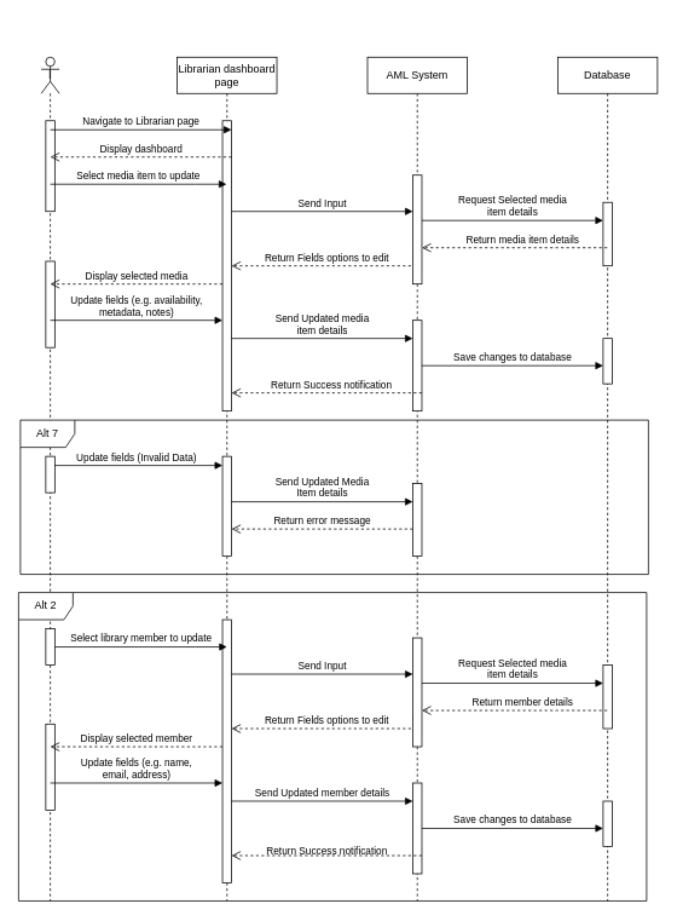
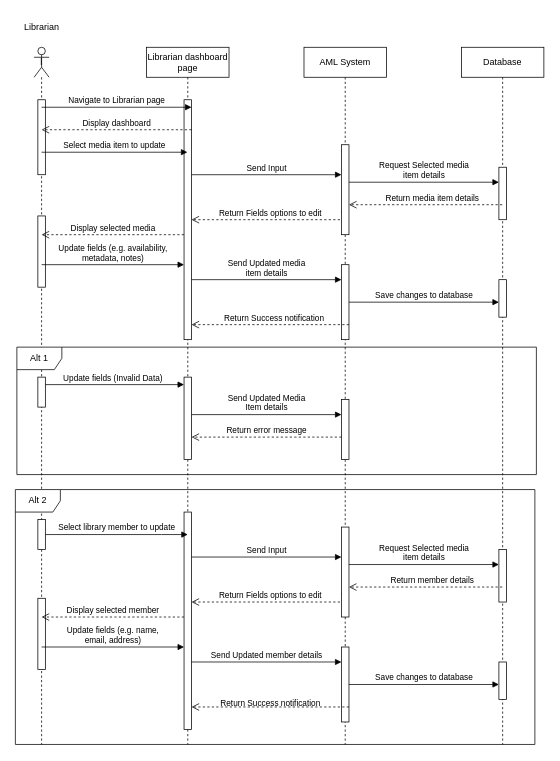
+ <mxCell id="8" value="Librarian" style="text;html=1;align=center;verticalAlign=middle;resizable=0;points=[];autosize=1;strokeColor=none;fillColor=none;" vertex="1" parent="1"><mxGeometry x="20" y="20" width="70" height="30" as="geometry" /></mxCell>
- <mxCell id="29" value="Alt 7" style="shape=umlFrame;whiteSpace=wrap;html=1;pointerEvents=0;" vertex="1" parent="1"><mxGeometry x="22" y="462" width="693" height="170" as="geometry" /></mxCell>
+ <mxCell id="29" value="Alt 1" style="shape=umlFrame;whiteSpace=wrap;html=1;pointerEvents=0;" vertex="1" parent="1"><mxGeometry x="22" y="462" width="693" height="170" as="geometry" /></mxCell>
